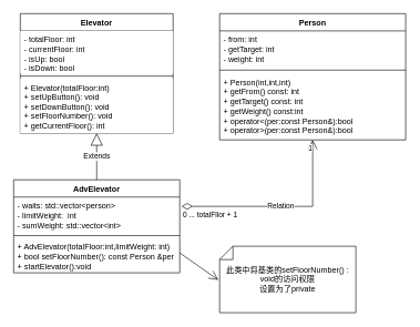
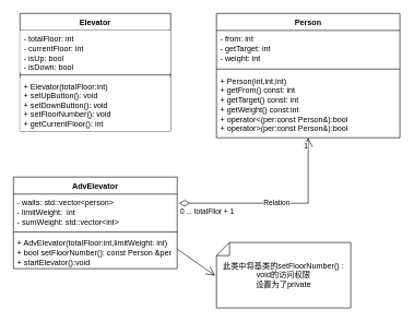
- <mxCell id="12" value="Extends" style="endArrow=block;endSize=16;endFill=0;html=1;rounded=0;exitX=0.5;exitY=0;exitDx=0;exitDy=0;entryX=0.5;entryY=1;entryDx=0;entryDy=0;" edge="1" parent="1" source="6" target="2"><mxGeometry width="160" relative="1" as="geometry"><mxPoint x="150" y="230" as="sourcePoint" /><mxPoint x="310" y="230" as="targetPoint" /></mxGeometry></mxCell>
